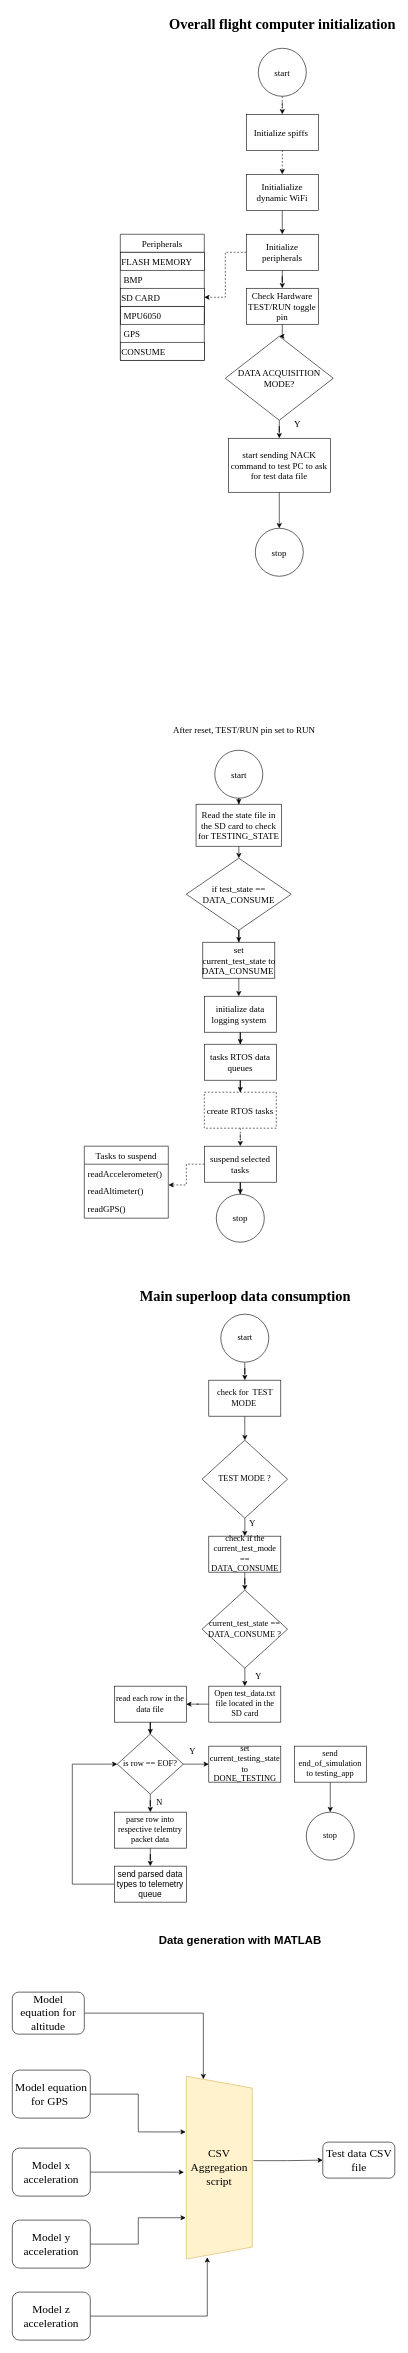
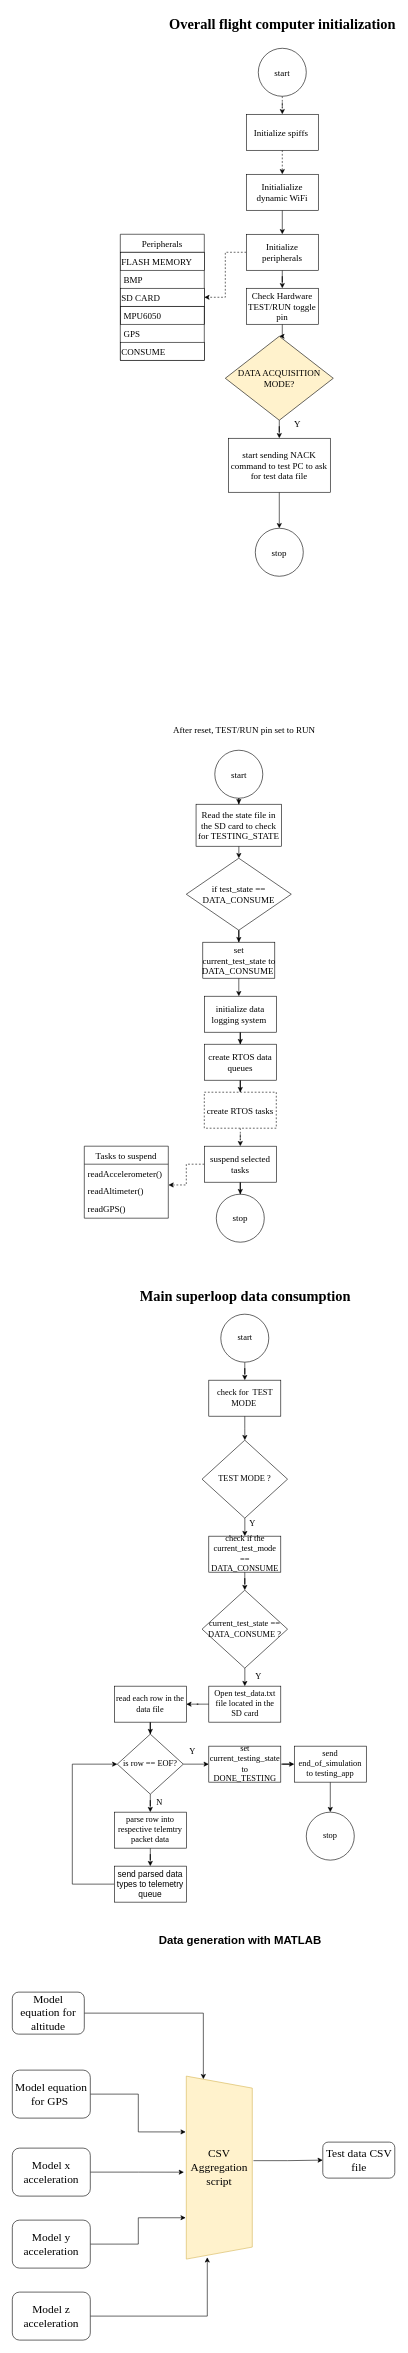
- <mxCell id="22" value="DATA ACQUISITION MODE?" style="rhombus;whiteSpace=wrap;html=1;fontFamily=Times New Roman;labelBackgroundColor=none;fontSize=15;" parent="1" vertex="1"><mxGeometry x="375" y="560" width="180" height="140" as="geometry" /></mxCell>
+ <mxCell id="22" value="DATA ACQUISITION MODE?" style="rhombus;whiteSpace=wrap;html=1;fontFamily=Times New Roman;labelBackgroundColor=none;fontSize=15;fillColor=#fff2cc;" parent="1" vertex="1"><mxGeometry x="375" y="560" width="180" height="140" as="geometry" /></mxCell>
- <mxCell id="39" value="tasks RTOS data queues" style="whiteSpace=wrap;html=1;fontFamily=Times New Roman;labelBackgroundColor=none;fontSize=15;" parent="1" vertex="1"><mxGeometry x="340" y="1740" width="120" height="60" as="geometry" /></mxCell>
+ <mxCell id="39" value="create RTOS data queues" style="whiteSpace=wrap;html=1;fontFamily=Times New Roman;labelBackgroundColor=none;fontSize=15;" parent="1" vertex="1"><mxGeometry x="340" y="1740" width="120" height="60" as="geometry" /></mxCell>
+ <mxCell id="73" value="" style="edgeStyle=orthogonalEdgeStyle;rounded=0;orthogonalLoop=1;jettySize=auto;html=1;fontFamily=Times New Roman;fontSize=14;" parent="1" source="74" target="79" edge="1"><mxGeometry relative="1" as="geometry" /></mxCell>
